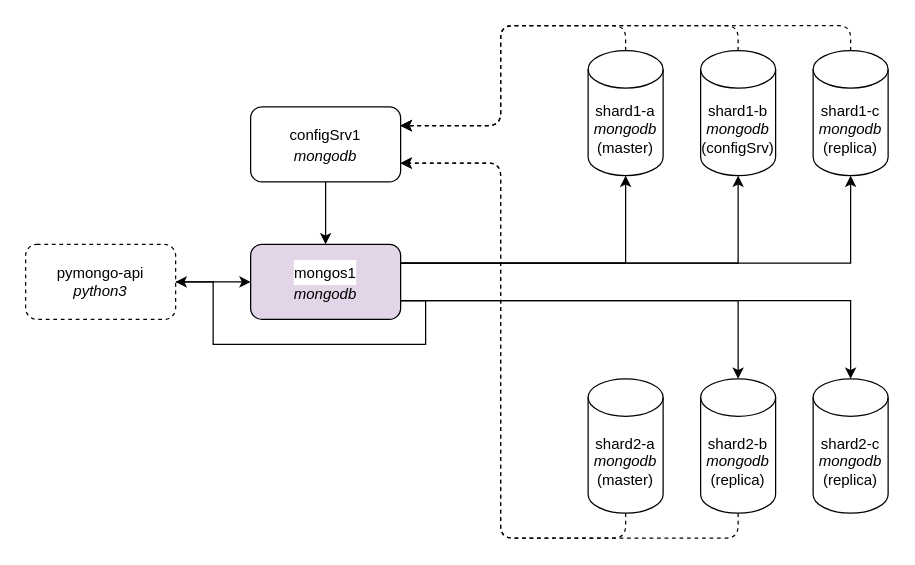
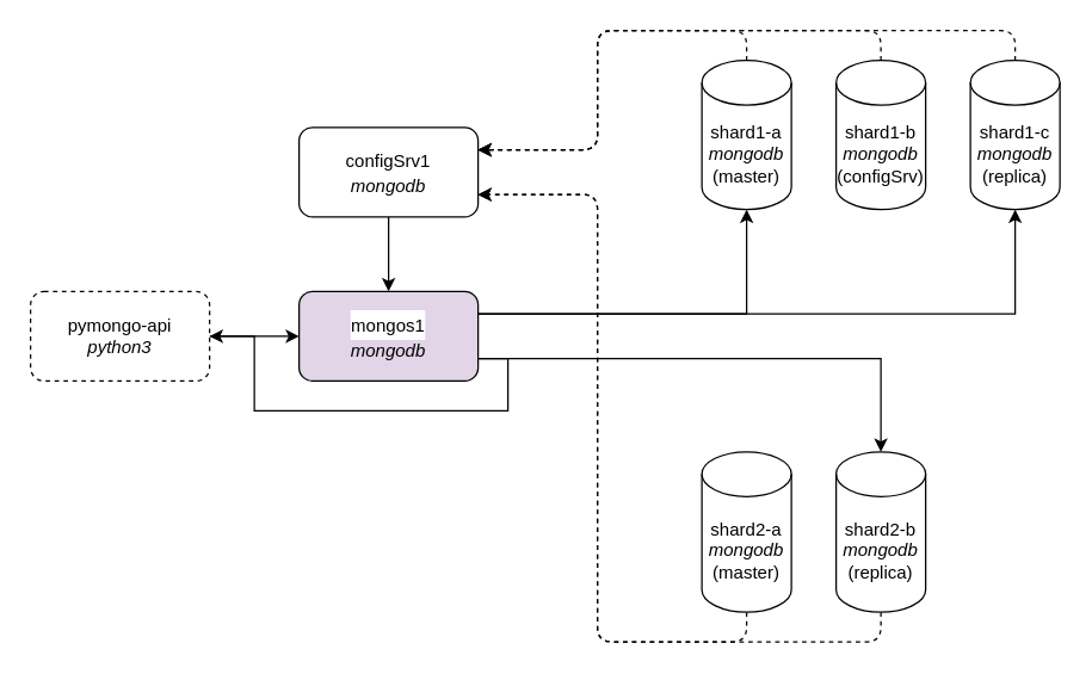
- <mxCell id="12" style="edgeStyle=orthogonalEdgeStyle;html=1;exitX=1;exitY=0.25;exitDx=0;exitDy=0;entryX=0.5;entryY=1;entryDx=0;entryDy=0;entryPerimeter=0;jumpSize=6;rounded=0;strokeColor=default;" parent="1" source="16" target="18" edge="1"><mxGeometry relative="1" as="geometry" /></mxCell>
- <mxCell id="15" style="edgeStyle=orthogonalEdgeStyle;rounded=0;jumpSize=6;html=1;exitX=1;exitY=0.75;exitDx=0;exitDy=0;entryX=0.5;entryY=0;entryDx=0;entryDy=0;entryPerimeter=0;strokeColor=default;" parent="1" source="16" target="23" edge="1"><mxGeometry relative="1" as="geometry" /></mxCell>
- <mxCell id="23" value="shard2-c&lt;br&gt;&lt;i style=&quot;border-color: var(--border-color);&quot;&gt;mongodb&lt;br&gt;&lt;span style=&quot;font-style: normal;&quot;&gt;(replica)&lt;/span&gt;&lt;br&gt;&lt;/i&gt;" style="shape=cylinder3;whiteSpace=wrap;html=1;boundedLbl=1;backgroundOutline=1;size=15;" parent="1" vertex="1"><mxGeometry x="650" y="302.5" width="60" height="107.5" as="geometry" /></mxCell>
